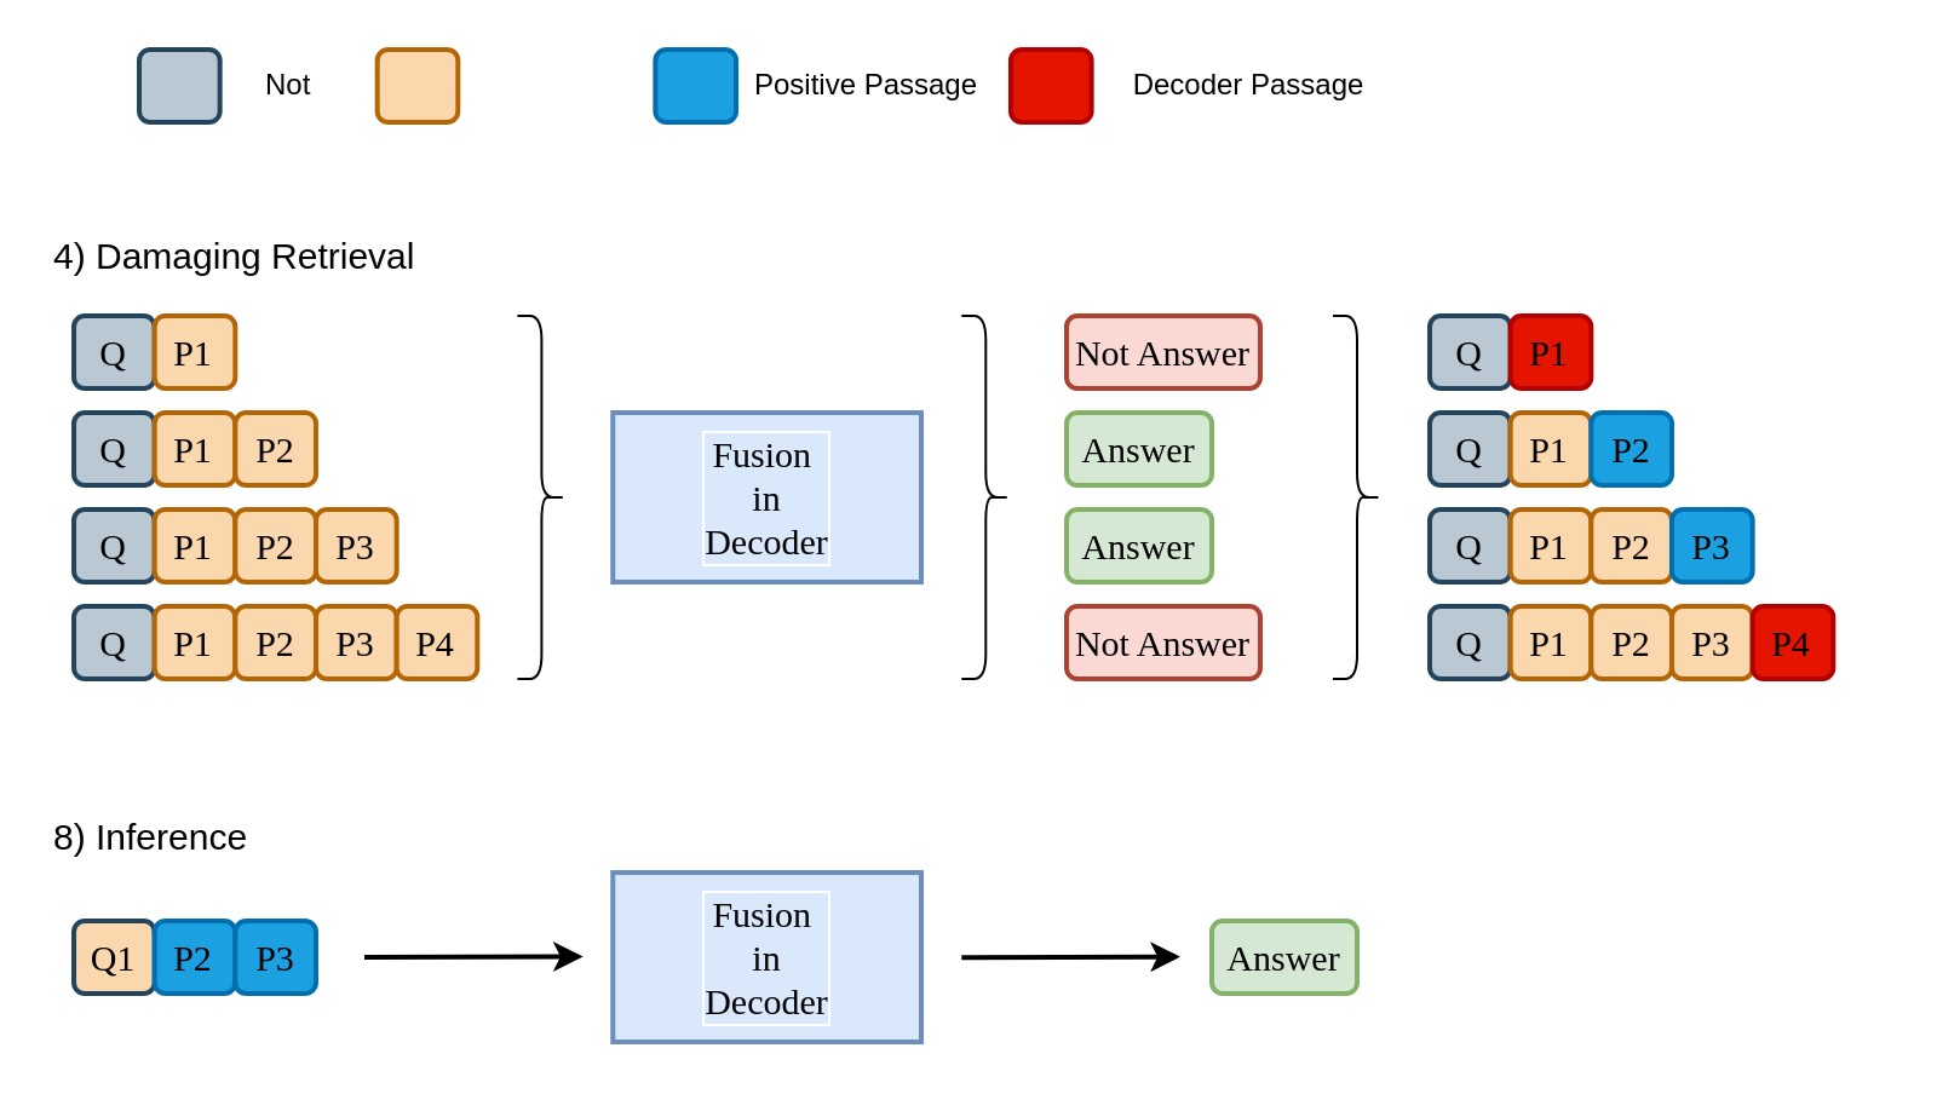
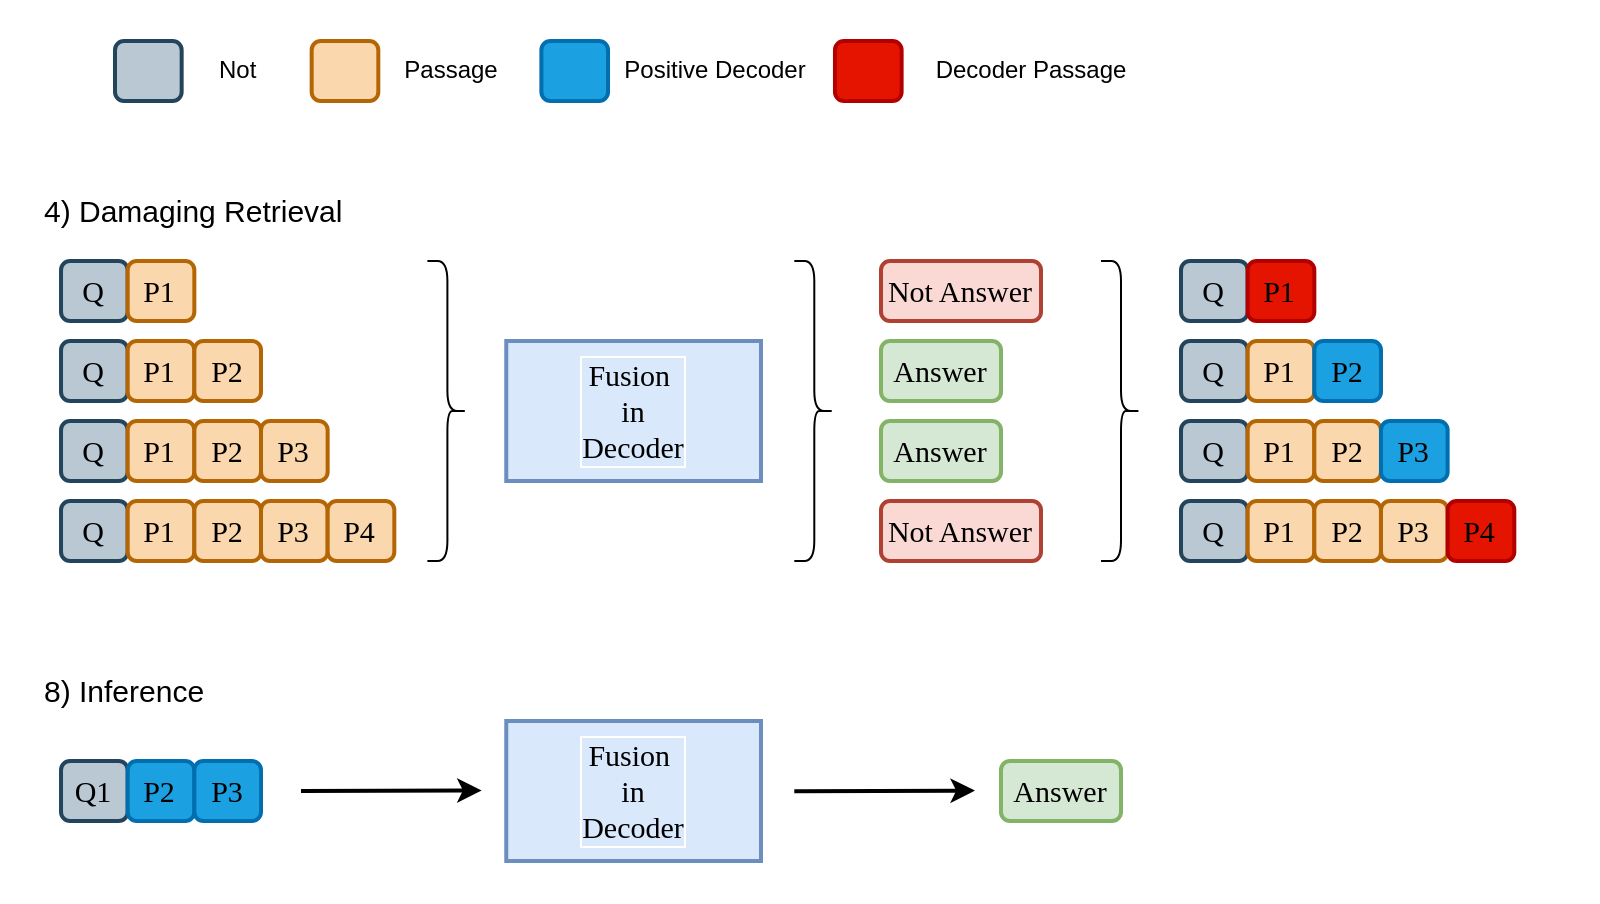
+ <mxCell id="6" value="Passage" style="text;html=1;align=center;verticalAlign=middle;resizable=0;points=[];autosize=1;strokeColor=none;fillColor=none;" vertex="1" parent="2"><mxGeometry x="170.33" width="70" height="30" as="geometry" /></mxCell>
- <mxCell id="8" value="Positive Passage" style="text;html=1;align=center;verticalAlign=middle;resizable=0;points=[];autosize=1;strokeColor=none;fillColor=none;" vertex="1" parent="2"><mxGeometry x="276.98" width="120" height="30" as="geometry" /></mxCell>
+ <mxCell id="8" value="Positive Decoder" style="text;html=1;align=center;verticalAlign=middle;resizable=0;points=[];autosize=1;strokeColor=none;fillColor=none;" vertex="1" parent="2"><mxGeometry x="276.98" width="120" height="30" as="geometry" /></mxCell>
- <mxCell id="49" value="Q1" style="rounded=1;whiteSpace=wrap;html=1;strokeWidth=2;fontFamily=Times New Roman;fontSize=15;fillColor=#fad7ac;strokeColor=#23445d;" vertex="1" parent="2"><mxGeometry x="10.01" y="360" width="33.33" height="30" as="geometry" /></mxCell>
+ <mxCell id="49" value="Q1" style="rounded=1;whiteSpace=wrap;html=1;strokeWidth=2;fontFamily=Times New Roman;fontSize=15;fillColor=#bac8d3;strokeColor=#23445d;" vertex="1" parent="2"><mxGeometry x="10.01" y="360" width="33.33" height="30" as="geometry" /></mxCell>
